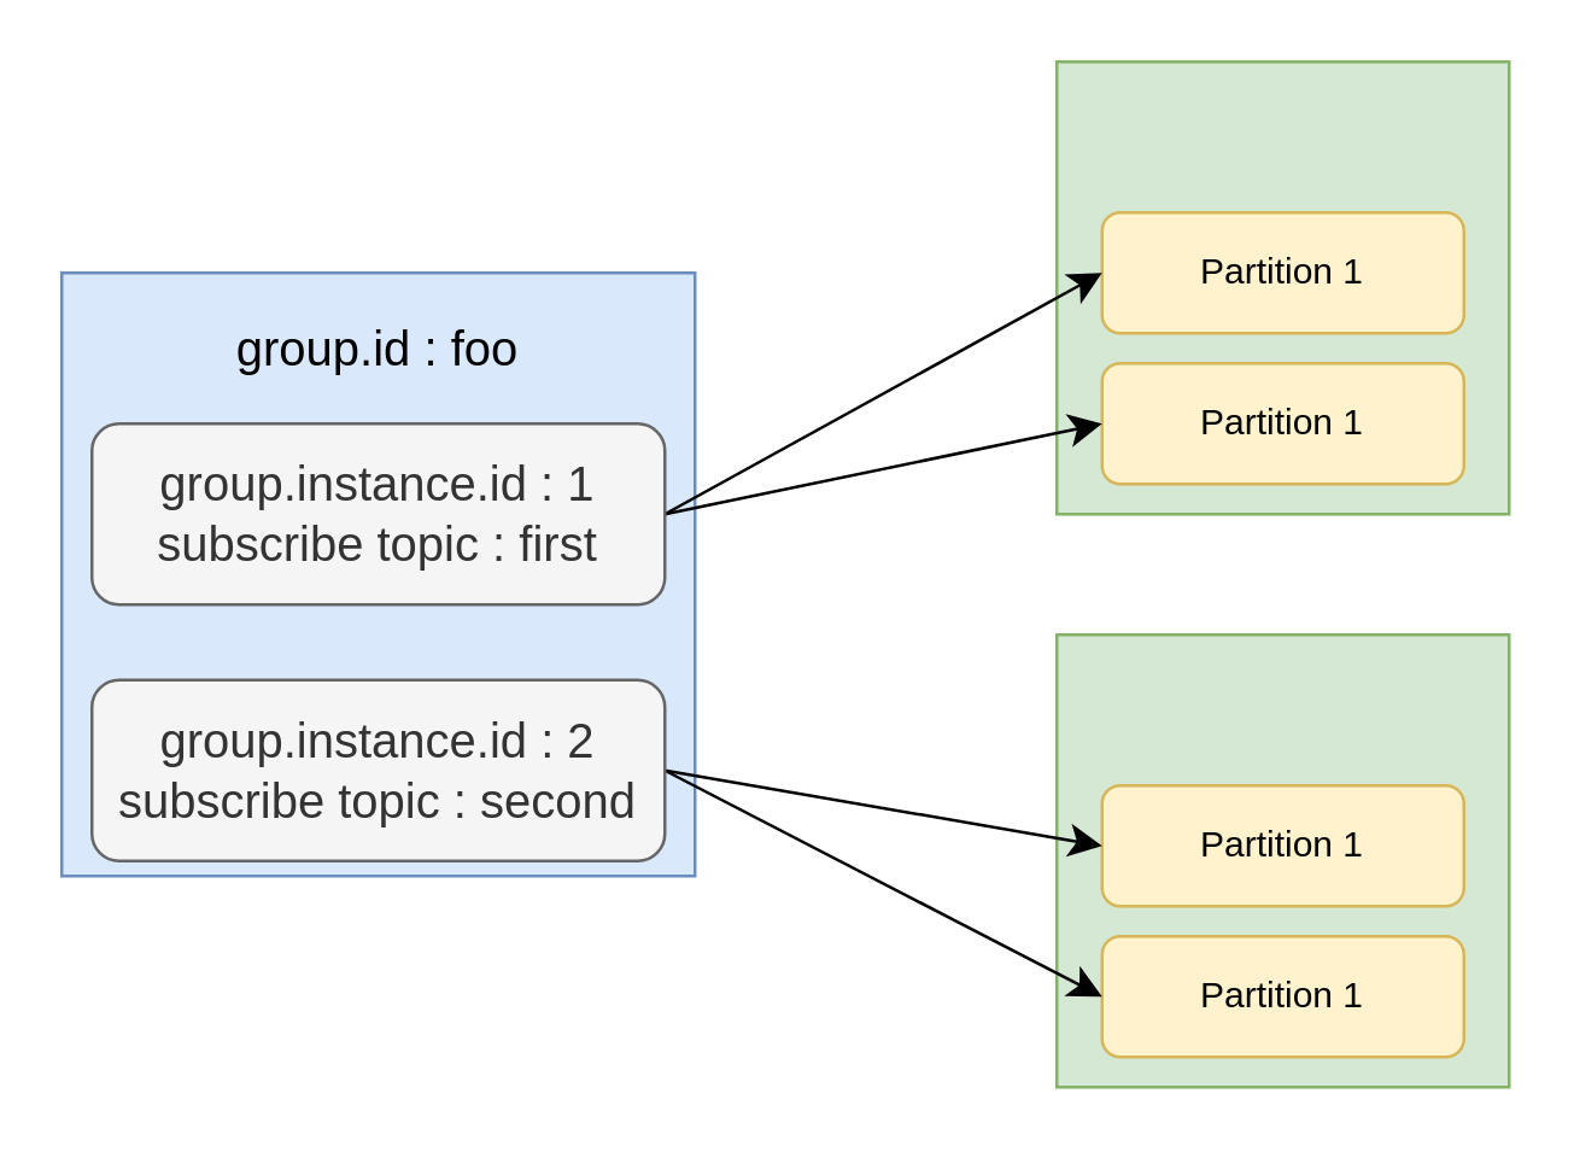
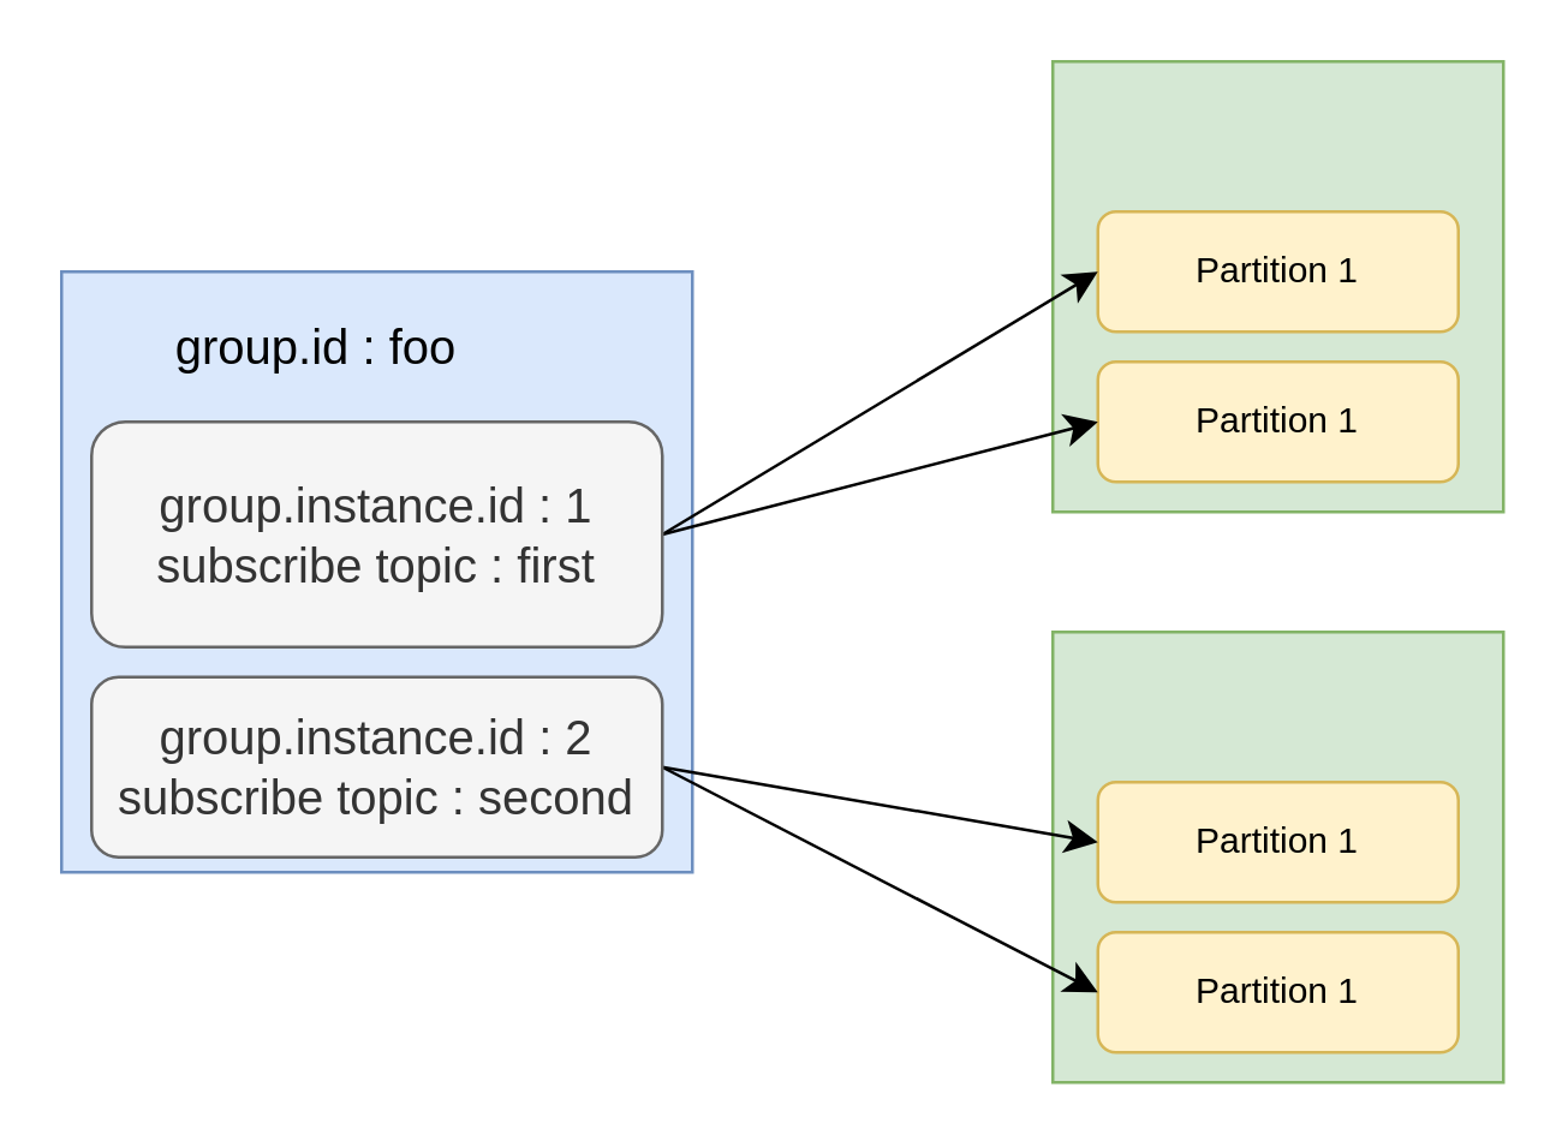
- <mxCell id="9" value="group.id : foo" style="text;html=1;strokeColor=none;fillColor=none;align=center;verticalAlign=middle;whiteSpace=wrap;rounded=0;fontSize=16;" vertex="1" parent="1"><mxGeometry x="70" y="100" width="110" height="30" as="geometry" /></mxCell>
+ <mxCell id="9" value="group.id : foo" style="text;html=1;strokeColor=none;fillColor=none;align=center;verticalAlign=middle;whiteSpace=wrap;rounded=0;fontSize=16;" vertex="1" parent="1"><mxGeometry x="50" y="100" width="110" height="30" as="geometry" /></mxCell>
- <mxCell id="12" value="group.instance.id : 1&lt;br&gt;subscribe topic : first" style="rounded=1;whiteSpace=wrap;html=1;fontSize=16;fillColor=#f5f5f5;fontColor=#333333;strokeColor=#666666;" vertex="1" parent="1"><mxGeometry x="30" y="140" width="190" height="60" as="geometry" /></mxCell>
+ <mxCell id="12" value="group.instance.id : 1&lt;br&gt;subscribe topic : first" style="rounded=1;whiteSpace=wrap;html=1;fontSize=16;fillColor=#f5f5f5;fontColor=#333333;strokeColor=#666666;" vertex="1" parent="1"><mxGeometry x="30" y="140" width="190" height="75" as="geometry" /></mxCell>
